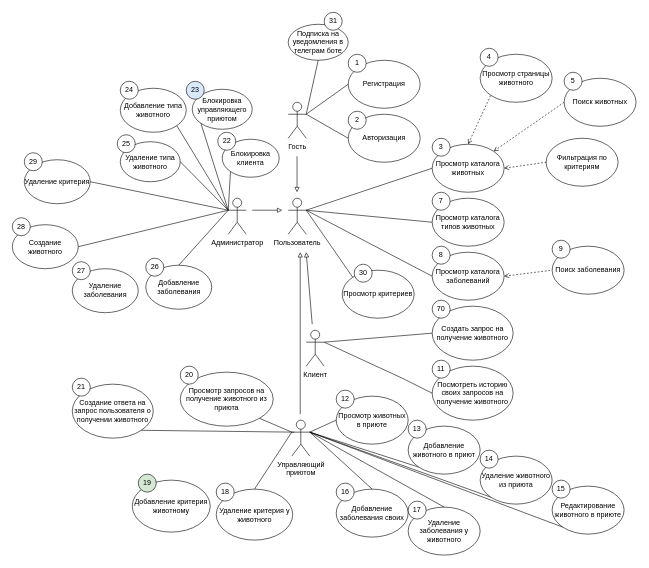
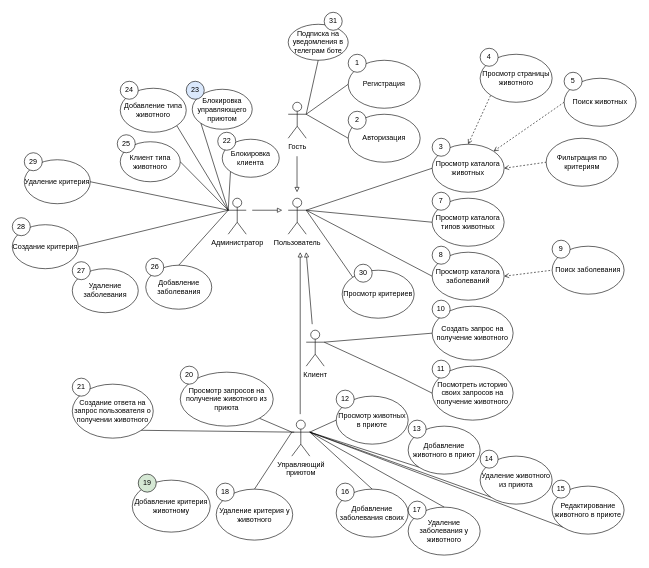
- <mxCell id="79" value="Удаление типа животного" style="ellipse;whiteSpace=wrap;html=1;" parent="1" vertex="1"><mxGeometry y="235.84" width="100" height="66.67" as="geometry" x="200" /></mxCell>
+ <mxCell id="79" value="Клиент типа животного" style="ellipse;whiteSpace=wrap;html=1;" parent="1" vertex="1"><mxGeometry y="235.84" width="100" height="66.67" as="geometry" x="200" /></mxCell>
- <mxCell id="89" value="Создание животного" style="ellipse;whiteSpace=wrap;html=1;" parent="1" vertex="1"><mxGeometry x="20" y="374.15" width="110" height="73.34" as="geometry" /></mxCell>
+ <mxCell id="89" value="Создание критерия" style="ellipse;whiteSpace=wrap;html=1;" parent="1" vertex="1"><mxGeometry x="20" y="374.15" width="110" height="73.34" as="geometry" /></mxCell>
- <mxCell id="27" value="70" style="ellipse;whiteSpace=wrap;html=1;aspect=fixed;" parent="1" vertex="1"><mxGeometry x="720" y="500" width="30" height="30" as="geometry" /></mxCell>
+ <mxCell id="27" value="10" style="ellipse;whiteSpace=wrap;html=1;aspect=fixed;" parent="1" vertex="1"><mxGeometry x="720" y="500" width="30" height="30" as="geometry" /></mxCell>
